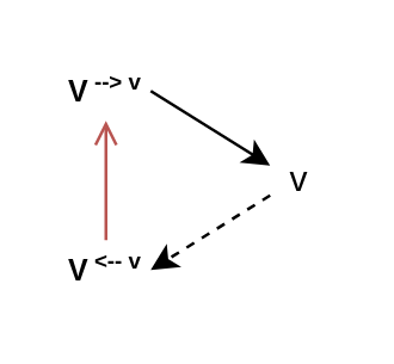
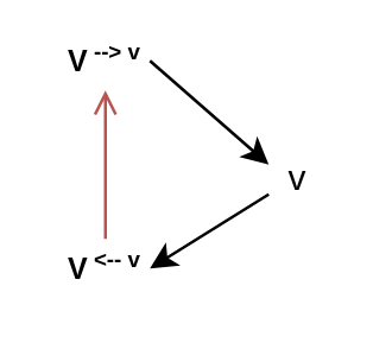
- <mxCell id="4" value="&lt;b&gt;&lt;font size=&quot;1&quot;&gt;V&lt;/font&gt;&lt;span style=&quot;font-size: 9px;&quot;&gt;&lt;sup&gt;&amp;nbsp;--&amp;gt; v&lt;/sup&gt;&lt;/span&gt;&lt;/b&gt;" style="text;strokeColor=none;align=center;fillColor=none;html=1;verticalAlign=middle;whiteSpace=wrap;rounded=0;" vertex="1" parent="1"><mxGeometry x="20" y="20" width="30" height="20" as="geometry" /></mxCell>
+ <mxCell id="4" value="&lt;b&gt;&lt;font size=&quot;1&quot;&gt;V&lt;/font&gt;&lt;span style=&quot;font-size: 9px;&quot;&gt;&lt;sup&gt;&amp;nbsp;--&amp;gt; v&lt;/sup&gt;&lt;/span&gt;&lt;/b&gt;" style="text;strokeColor=none;align=center;fillColor=none;html=1;verticalAlign=middle;whiteSpace=wrap;rounded=0;" vertex="1" parent="1"><mxGeometry x="20" y="10" width="30" height="20" as="geometry" /></mxCell>
- <mxCell id="6" value="" style="endArrow=classic;html=1;rounded=0;startArrow=none;startFill=0;endFill=1;entryX=1;entryY=0.5;entryDx=0;entryDy=0;exitX=0;exitY=0.75;exitDx=0;exitDy=0;dashed=1;" edge="1" parent="1" source="3" target="5"><mxGeometry width="50" height="50" relative="1" as="geometry"><mxPoint x="90" y="65" as="sourcePoint" /><mxPoint x="50" y="65" as="targetPoint" /></mxGeometry></mxCell>
+ <mxCell id="6" value="" style="endArrow=classic;html=1;rounded=0;startArrow=none;startFill=0;endFill=1;entryX=1;entryY=0.5;entryDx=0;entryDy=0;exitX=0;exitY=0.75;exitDx=0;exitDy=0;" edge="1" parent="1" source="3" target="5"><mxGeometry width="50" height="50" relative="1" as="geometry"><mxPoint x="90" y="65" as="sourcePoint" /><mxPoint x="50" y="65" as="targetPoint" /></mxGeometry></mxCell>
